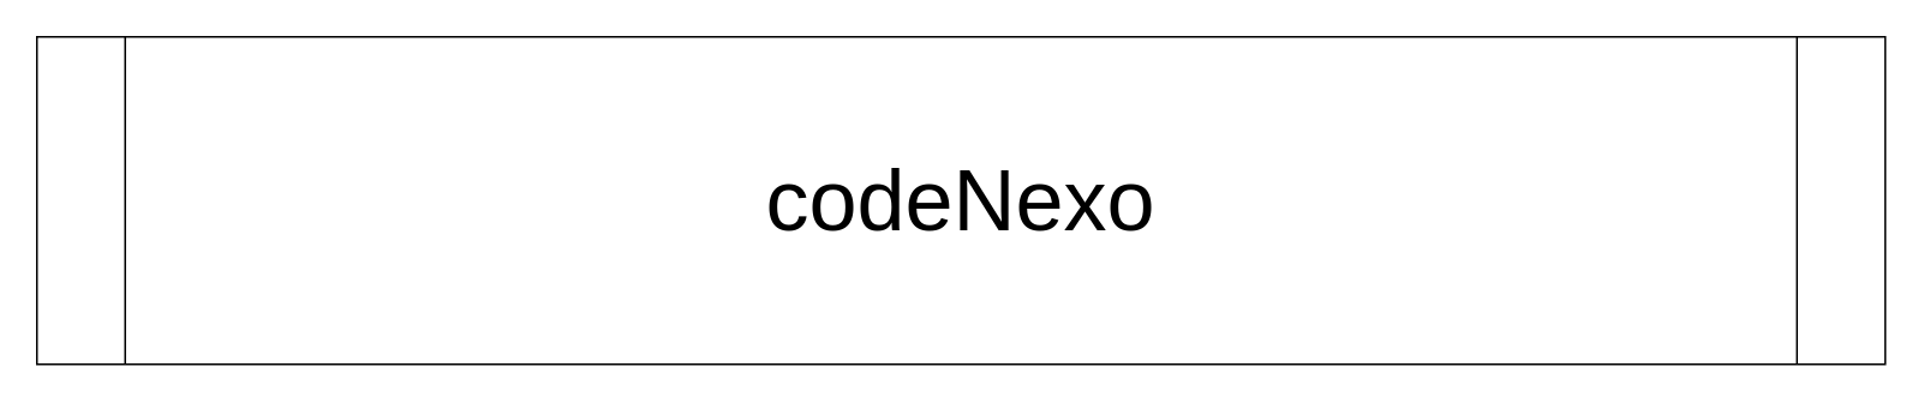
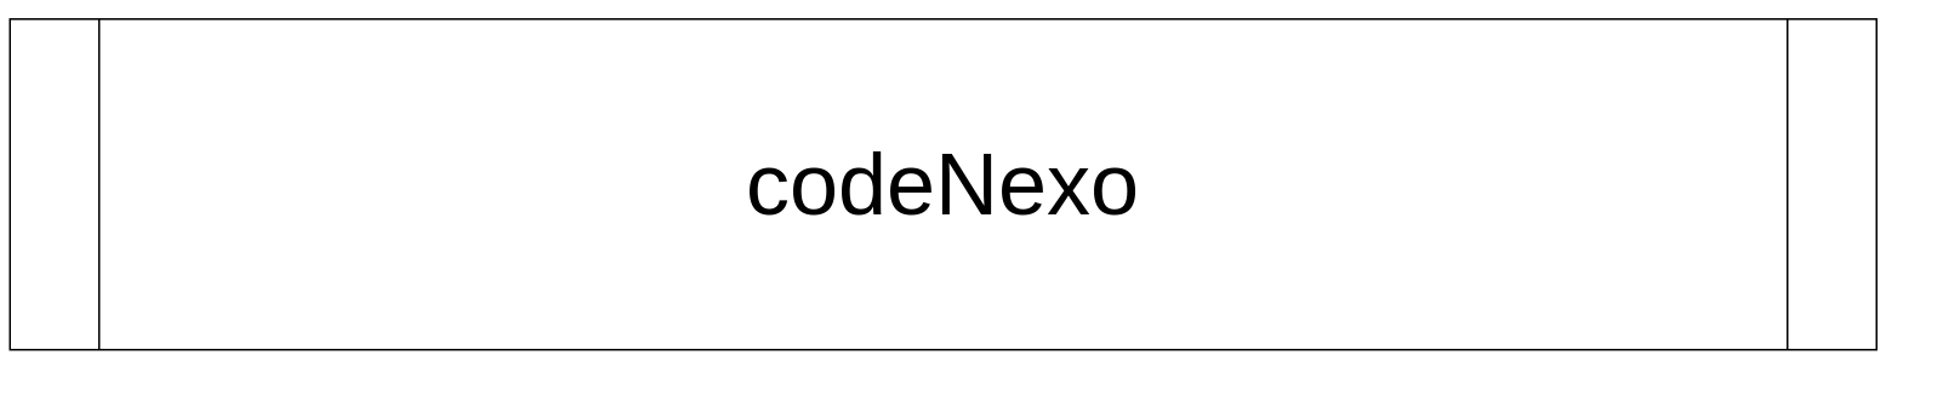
- <mxCell id="2" value="&lt;span style=&quot;font-size: 48px;&quot;&gt;codeNexo&lt;/span&gt;" style="shape=process;whiteSpace=wrap;html=1;backgroundOutline=1;size=0.048;" parent="1" vertex="1"><mxGeometry x="20" y="20" width="1026" height="182" as="geometry" /></mxCell>
+ <mxCell id="2" value="&lt;span style=&quot;font-size: 48px;&quot;&gt;codeNexo&lt;/span&gt;" style="shape=process;whiteSpace=wrap;html=1;backgroundOutline=1;size=0.048;" parent="1" vertex="1"><mxGeometry x="5" y="10" width="1026" height="182" as="geometry" /></mxCell>
